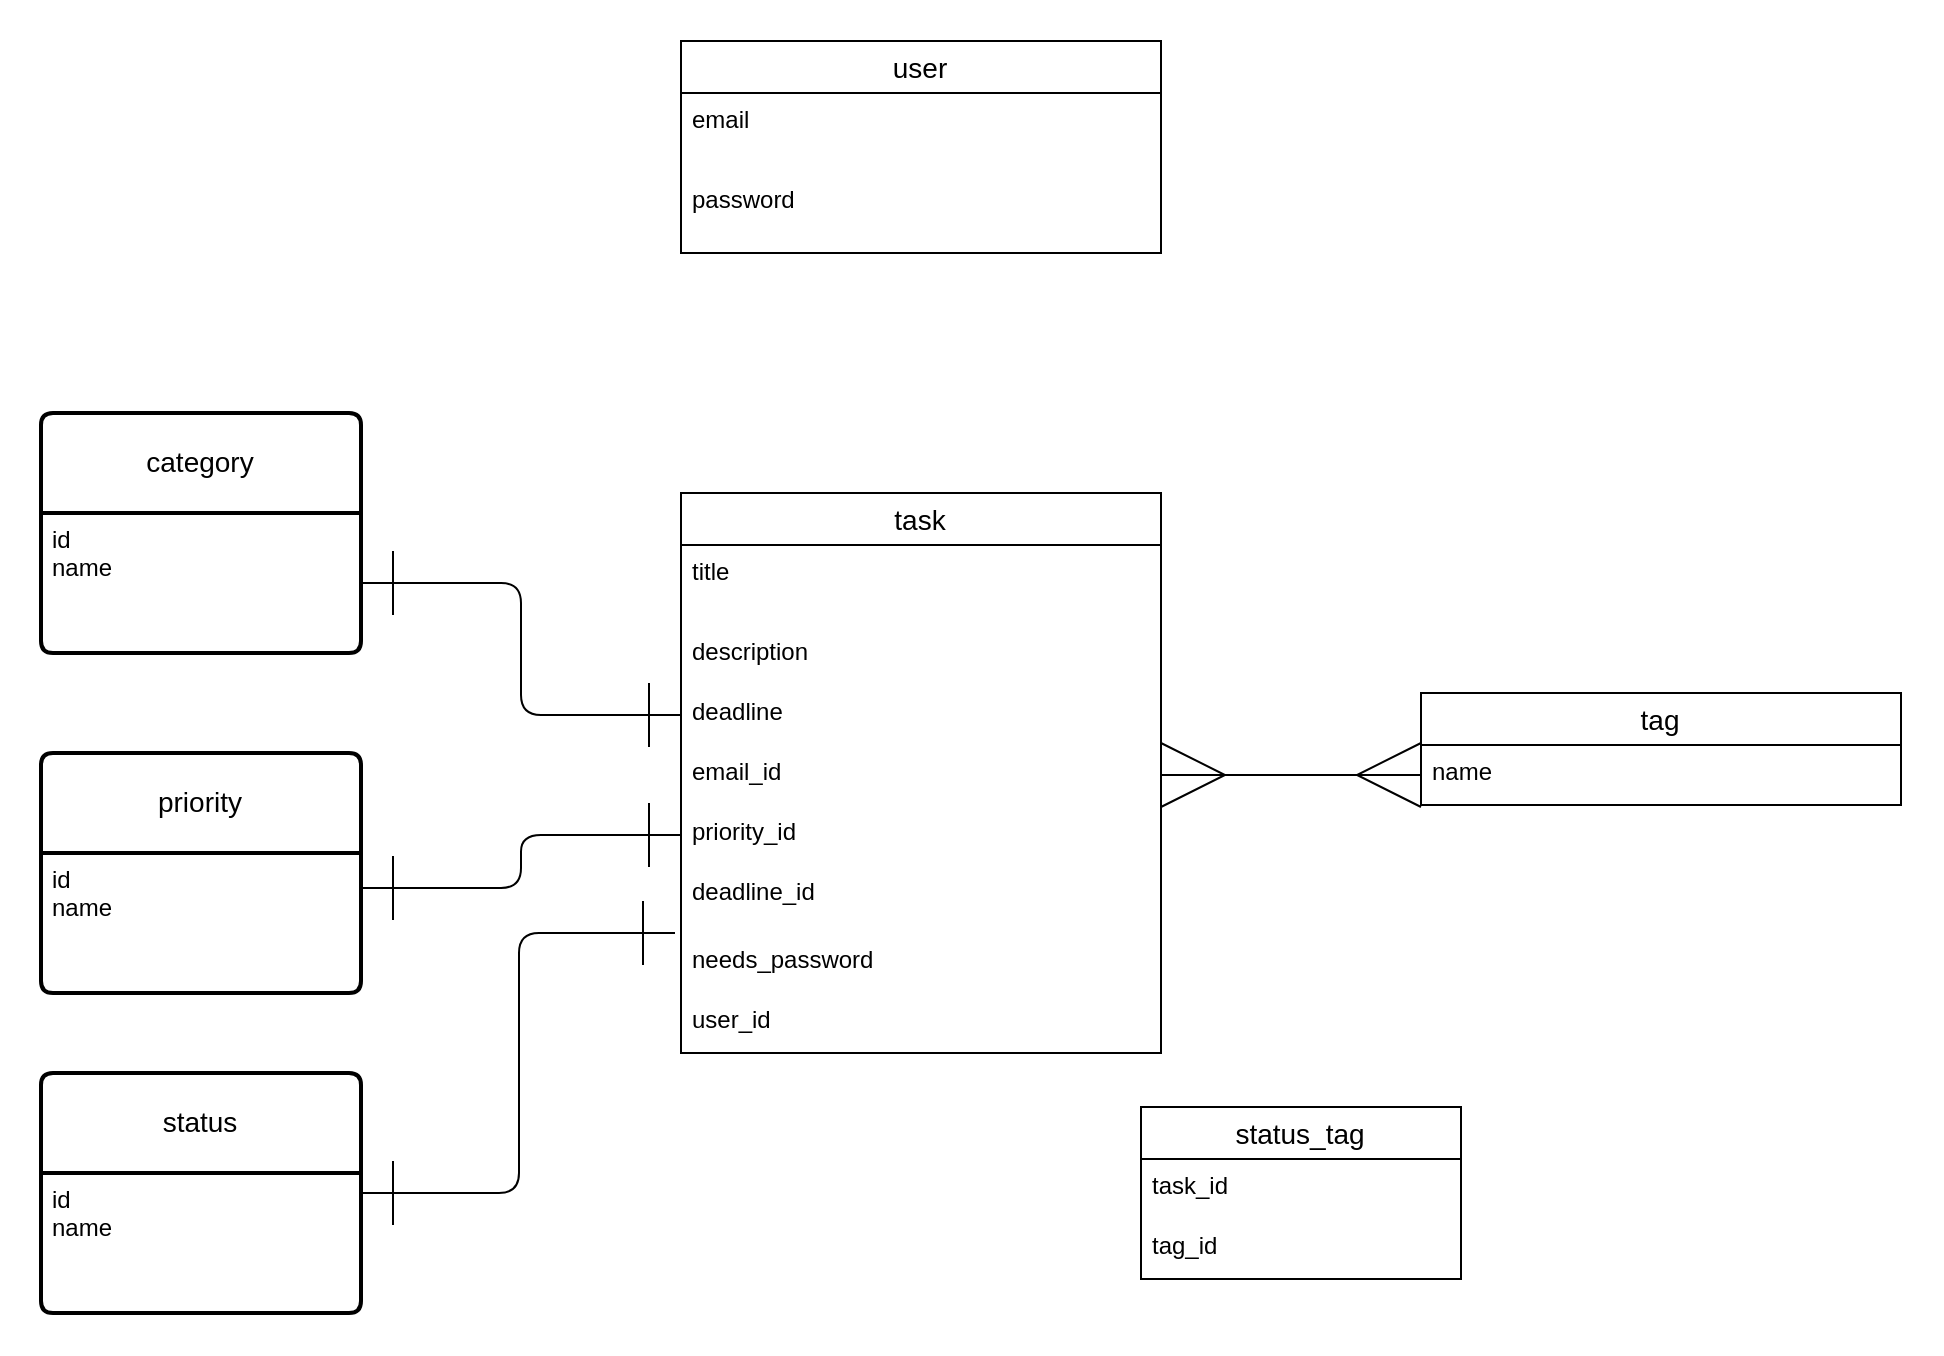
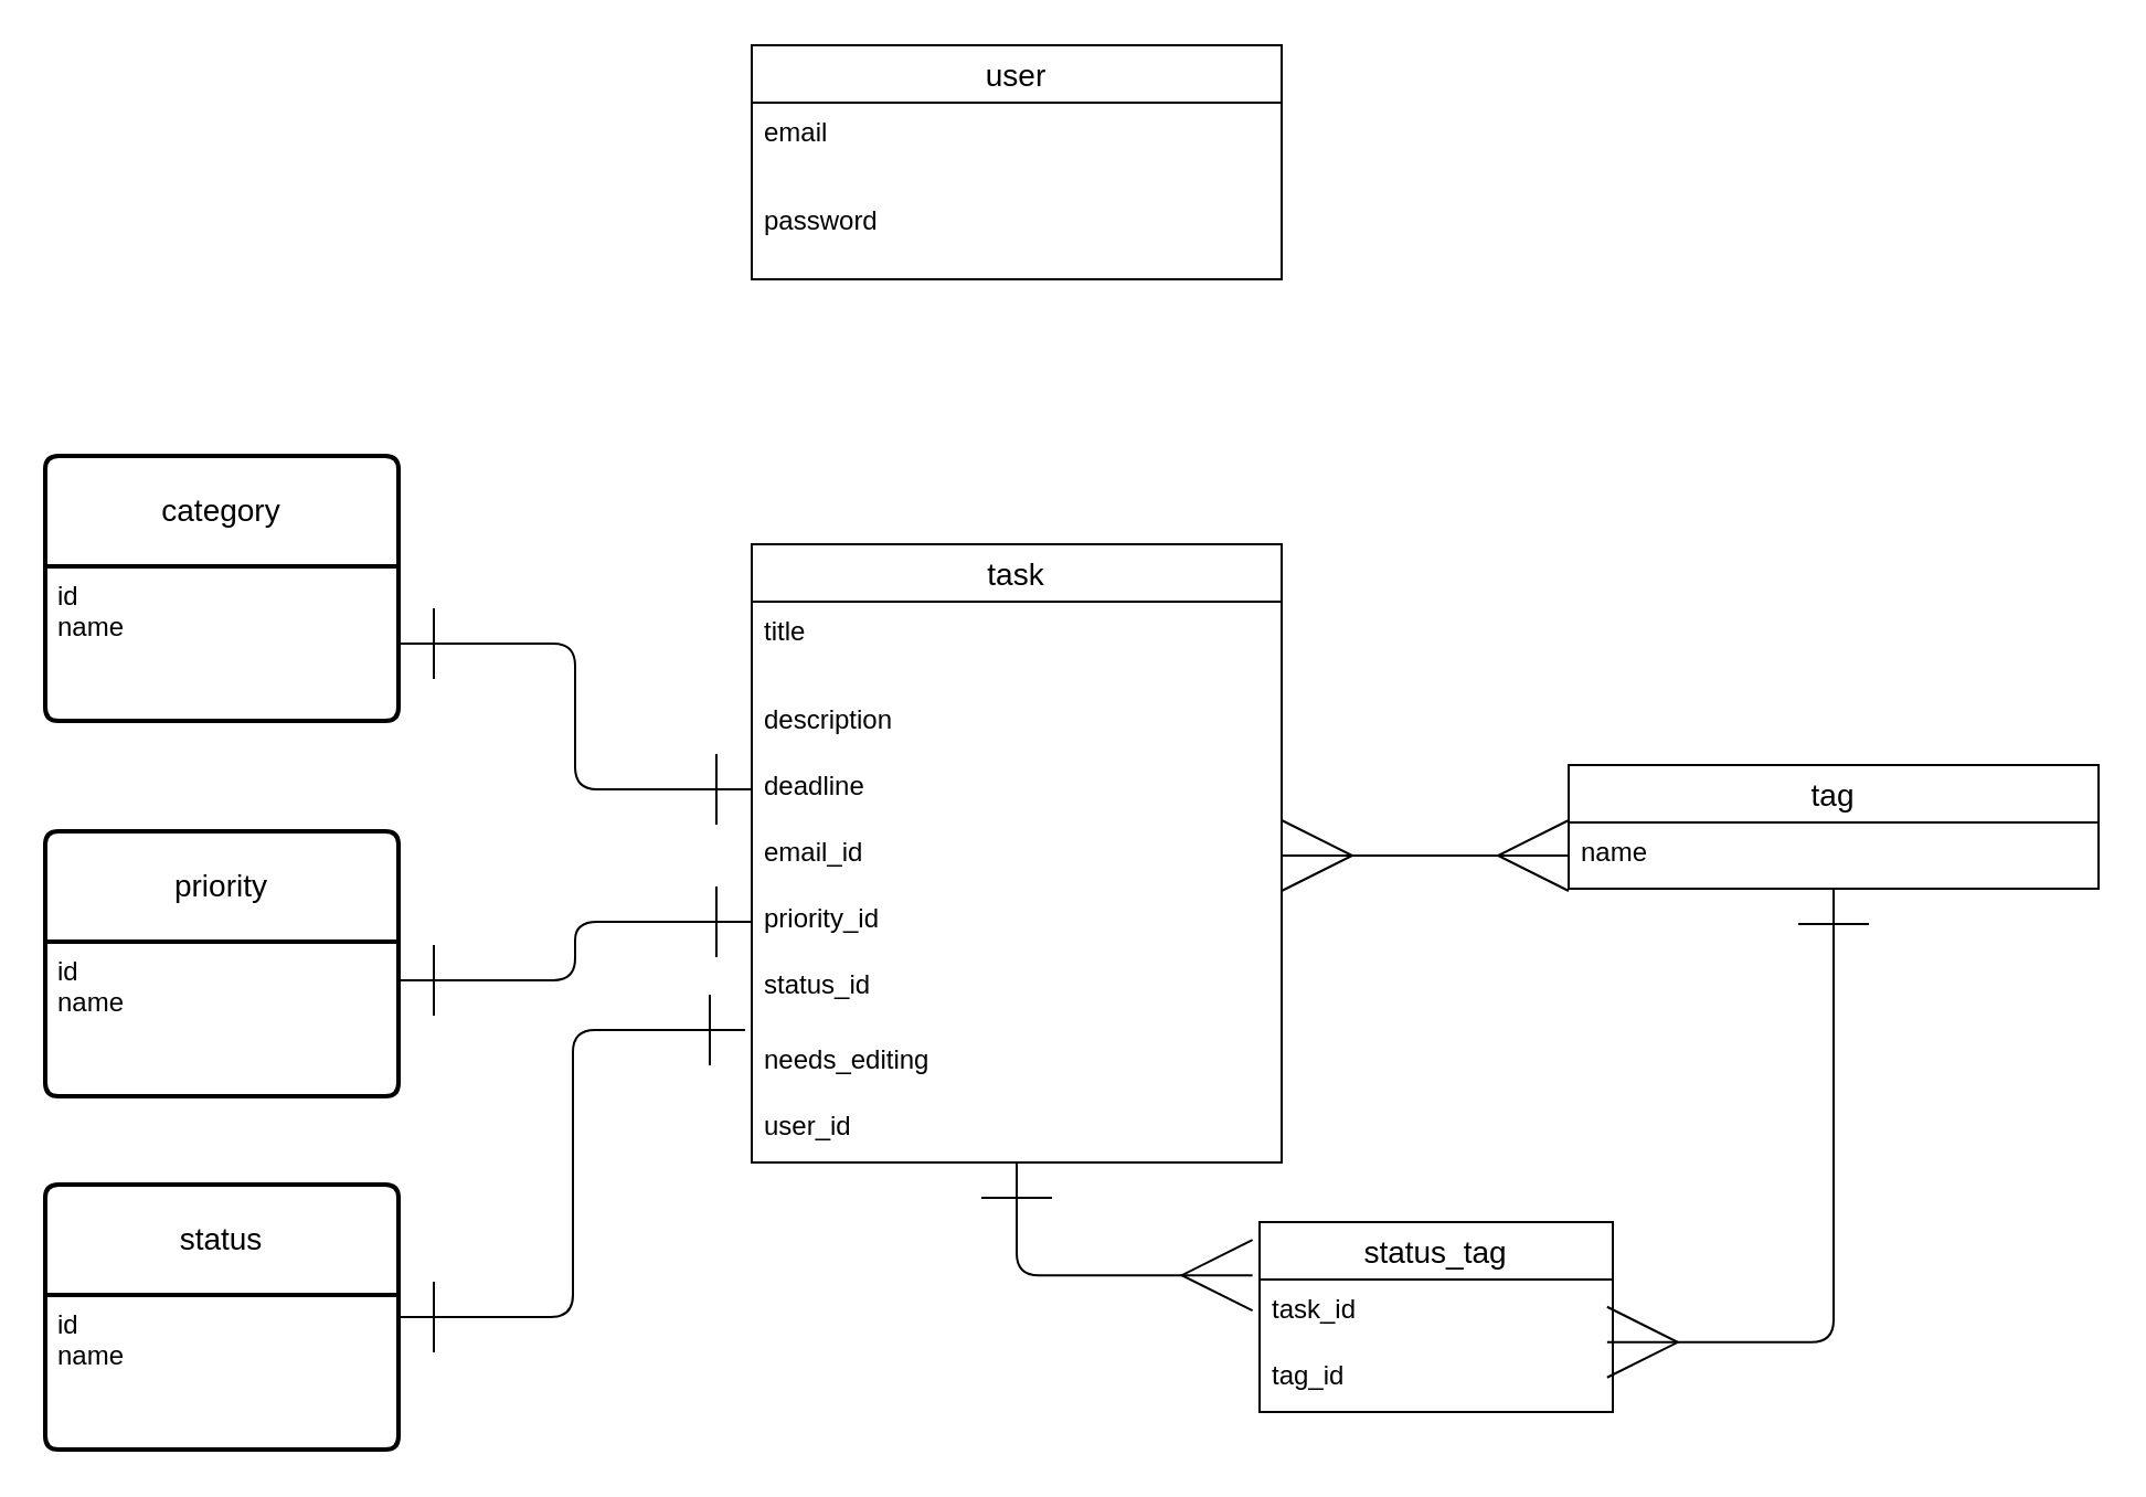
- <mxCell id="11" value="deadline_id" style="text;strokeColor=none;fillColor=none;spacingLeft=4;spacingRight=4;overflow=hidden;rotatable=0;points=[[0,0.5],[1,0.5]];portConstraint=eastwest;fontSize=12;whiteSpace=wrap;html=1;" parent="5" vertex="1"><mxGeometry y="186" width="240" height="34" as="geometry" /></mxCell>
+ <mxCell id="11" value="status_id" style="text;strokeColor=none;fillColor=none;spacingLeft=4;spacingRight=4;overflow=hidden;rotatable=0;points=[[0,0.5],[1,0.5]];portConstraint=eastwest;fontSize=12;whiteSpace=wrap;html=1;" parent="5" vertex="1"><mxGeometry y="186" width="240" height="34" as="geometry" /></mxCell>
- <mxCell id="12" value="needs_password" style="text;strokeColor=none;fillColor=none;spacingLeft=4;spacingRight=4;overflow=hidden;rotatable=0;points=[[0,0.5],[1,0.5]];portConstraint=eastwest;fontSize=12;whiteSpace=wrap;html=1;" parent="5" vertex="1"><mxGeometry y="220" width="240" height="30" as="geometry" /></mxCell>
+ <mxCell id="12" value="needs_editing" style="text;strokeColor=none;fillColor=none;spacingLeft=4;spacingRight=4;overflow=hidden;rotatable=0;points=[[0,0.5],[1,0.5]];portConstraint=eastwest;fontSize=12;whiteSpace=wrap;html=1;" parent="5" vertex="1"><mxGeometry y="220" width="240" height="30" as="geometry" /></mxCell>
+ <mxCell id="27" style="edgeStyle=orthogonalEdgeStyle;html=1;entryX=0.984;entryY=-0.054;entryDx=0;entryDy=0;entryPerimeter=0;endArrow=ERmany;endFill=0;startArrow=ERone;startFill=0;endSize=30;startSize=30;" parent="1" source="14" target="25" edge="1"><mxGeometry relative="1" as="geometry" /></mxCell>
+ <mxCell id="26" style="edgeStyle=orthogonalEdgeStyle;html=1;entryX=-0.02;entryY=-0.064;entryDx=0;entryDy=0;entryPerimeter=0;endArrow=ERmany;endFill=0;startArrow=ERone;startFill=0;endSize=30;startSize=30;" parent="1" source="5" target="24" edge="1"><mxGeometry relative="1" as="geometry" /></mxCell>
